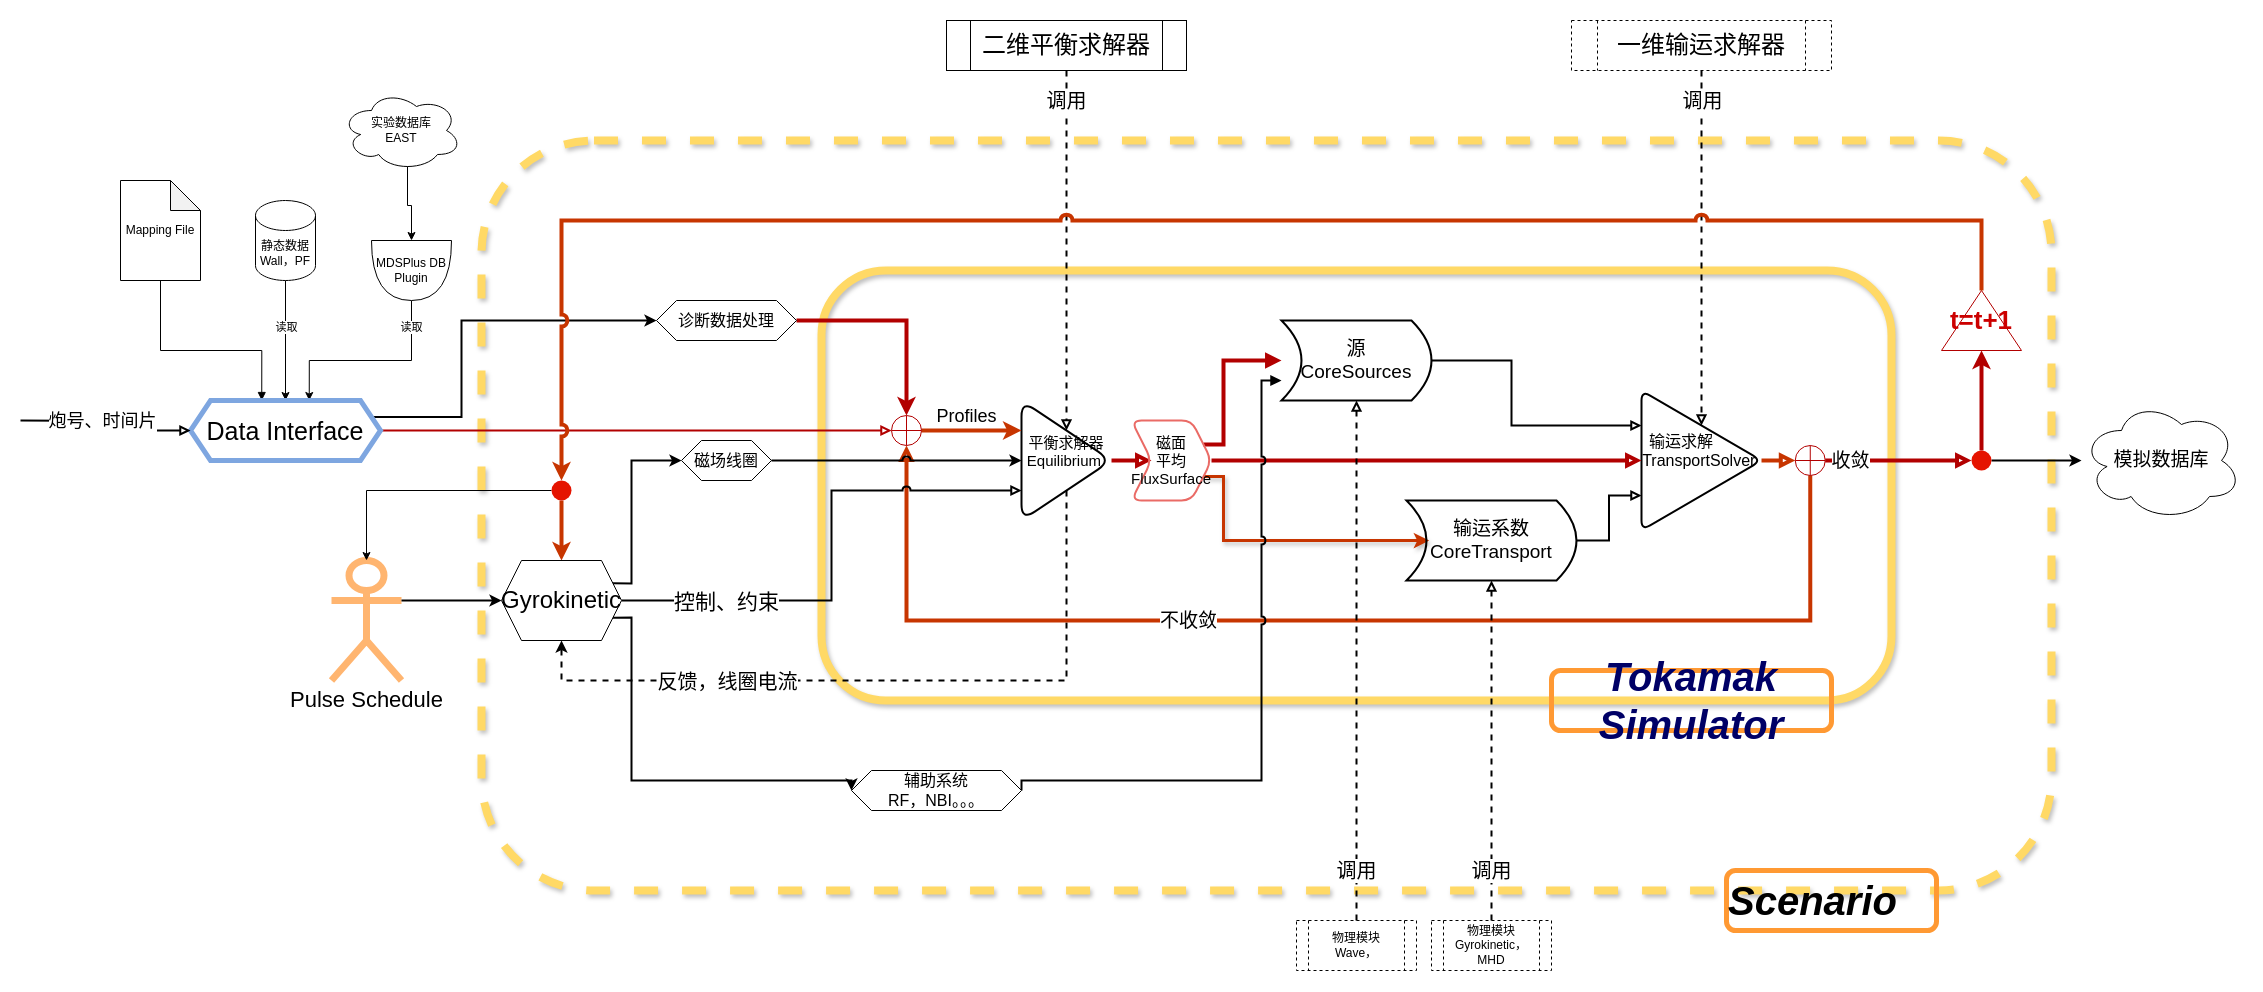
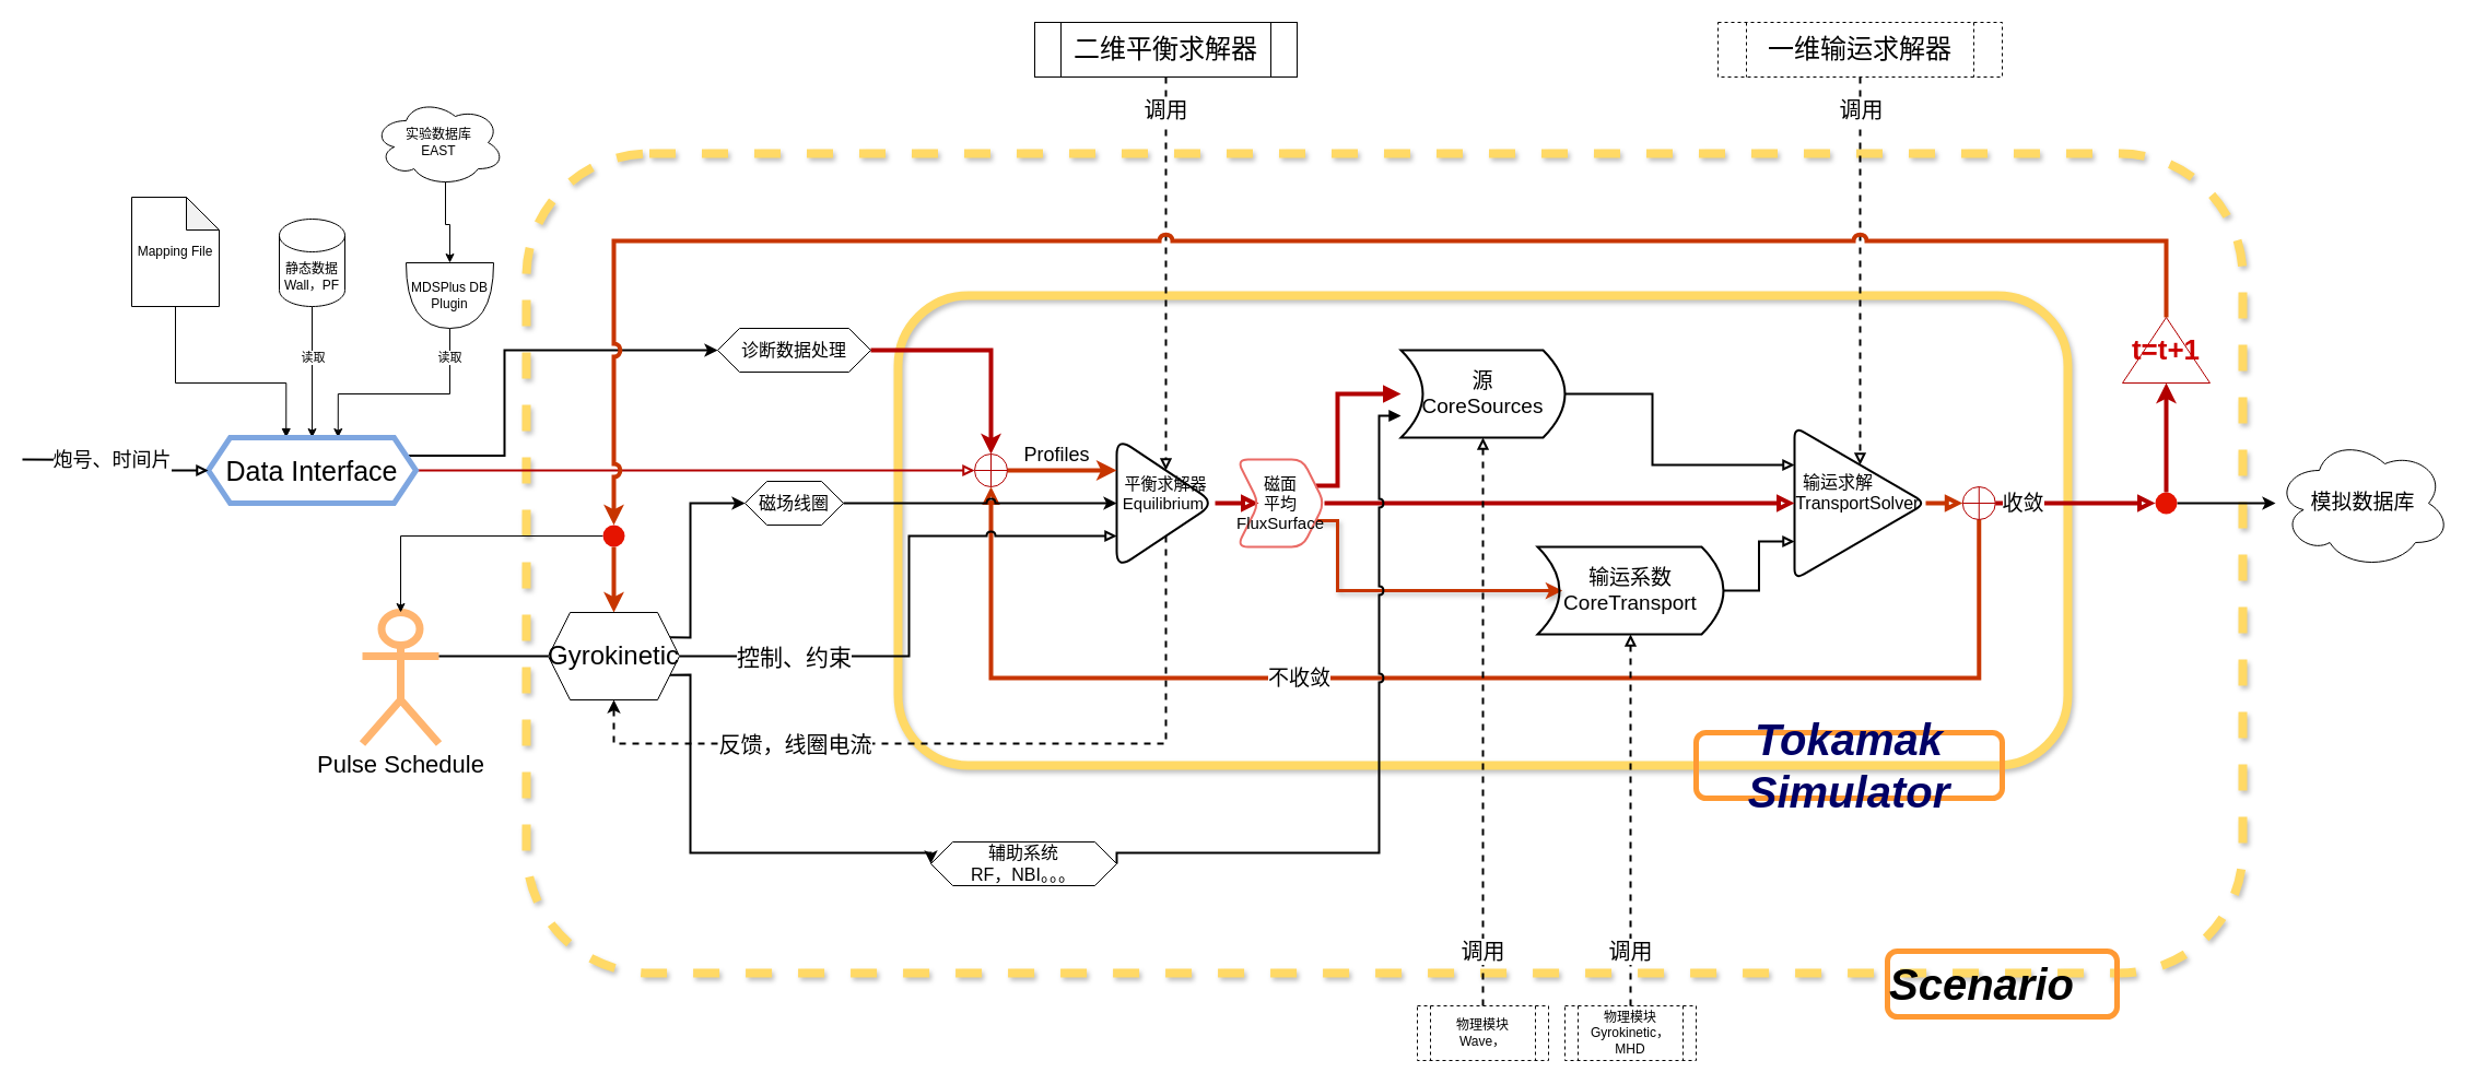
- <mxCell id="57" style="edgeStyle=orthogonalEdgeStyle;rounded=0;orthogonalLoop=1;jettySize=auto;html=1;exitX=1;exitY=0.333;exitDx=0;exitDy=0;strokeWidth=2;entryX=0;entryY=0.5;entryDx=0;entryDy=0;exitPerimeter=0;" parent="1" source="48" target="60" edge="1"><mxGeometry relative="1" as="geometry"><mxPoint x="681" y="700" as="targetPoint" /><mxPoint x="521" y="580" as="sourcePoint" /></mxGeometry></mxCell>
+ <mxCell id="57" style="edgeStyle=orthogonalEdgeStyle;rounded=0;orthogonalLoop=1;jettySize=auto;html=1;exitX=1;exitY=0.333;exitDx=0;exitDy=0;strokeWidth=2;entryX=0;entryY=0.5;entryDx=0;entryDy=0;exitPerimeter=0;endArrow=none;" parent="1" source="48" target="60" edge="1"><mxGeometry relative="1" as="geometry"><mxPoint x="681" y="700" as="targetPoint" /><mxPoint x="521" y="580" as="sourcePoint" /></mxGeometry></mxCell>
